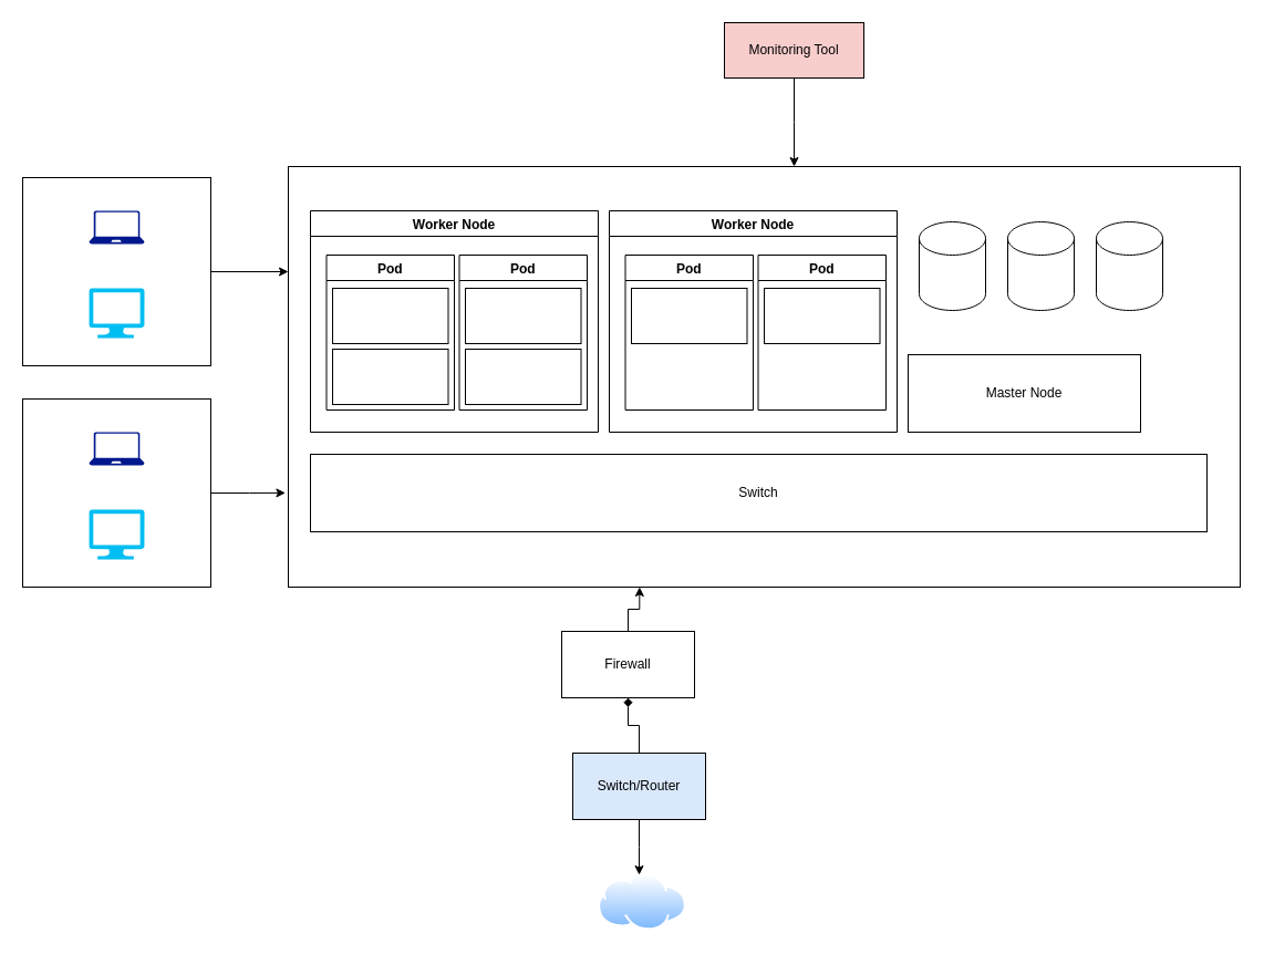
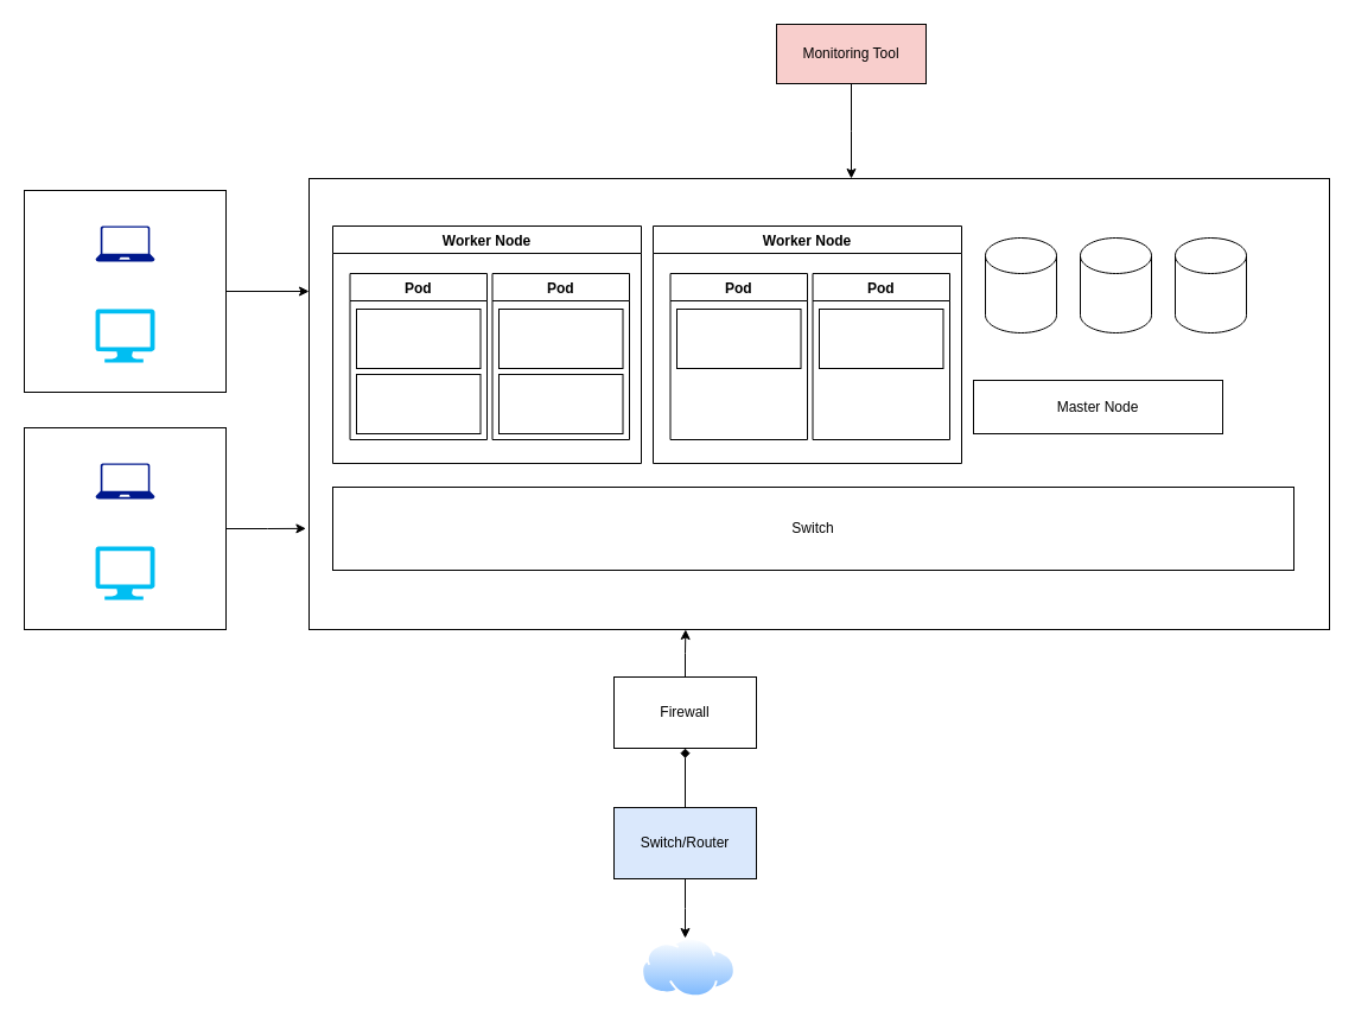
- <mxCell id="10" value="Master Node" style="rounded=0;whiteSpace=wrap;html=1;" parent="1" vertex="1"><mxGeometry x="820" y="320" width="210" height="70" as="geometry" /></mxCell>
+ <mxCell id="10" value="Master Node" style="rounded=0;whiteSpace=wrap;html=1;" parent="1" vertex="1"><mxGeometry x="820" y="320" width="210" height="45" as="geometry" /></mxCell>
- <mxCell id="20" value="Firewall" style="rounded=0;whiteSpace=wrap;html=1;" parent="1" vertex="1"><mxGeometry x="507" y="570" width="120" height="60" as="geometry" /></mxCell>
+ <mxCell id="20" value="Firewall" style="rounded=0;whiteSpace=wrap;html=1;" parent="1" vertex="1"><mxGeometry x="517" y="570" width="120" height="60" as="geometry" /></mxCell>
